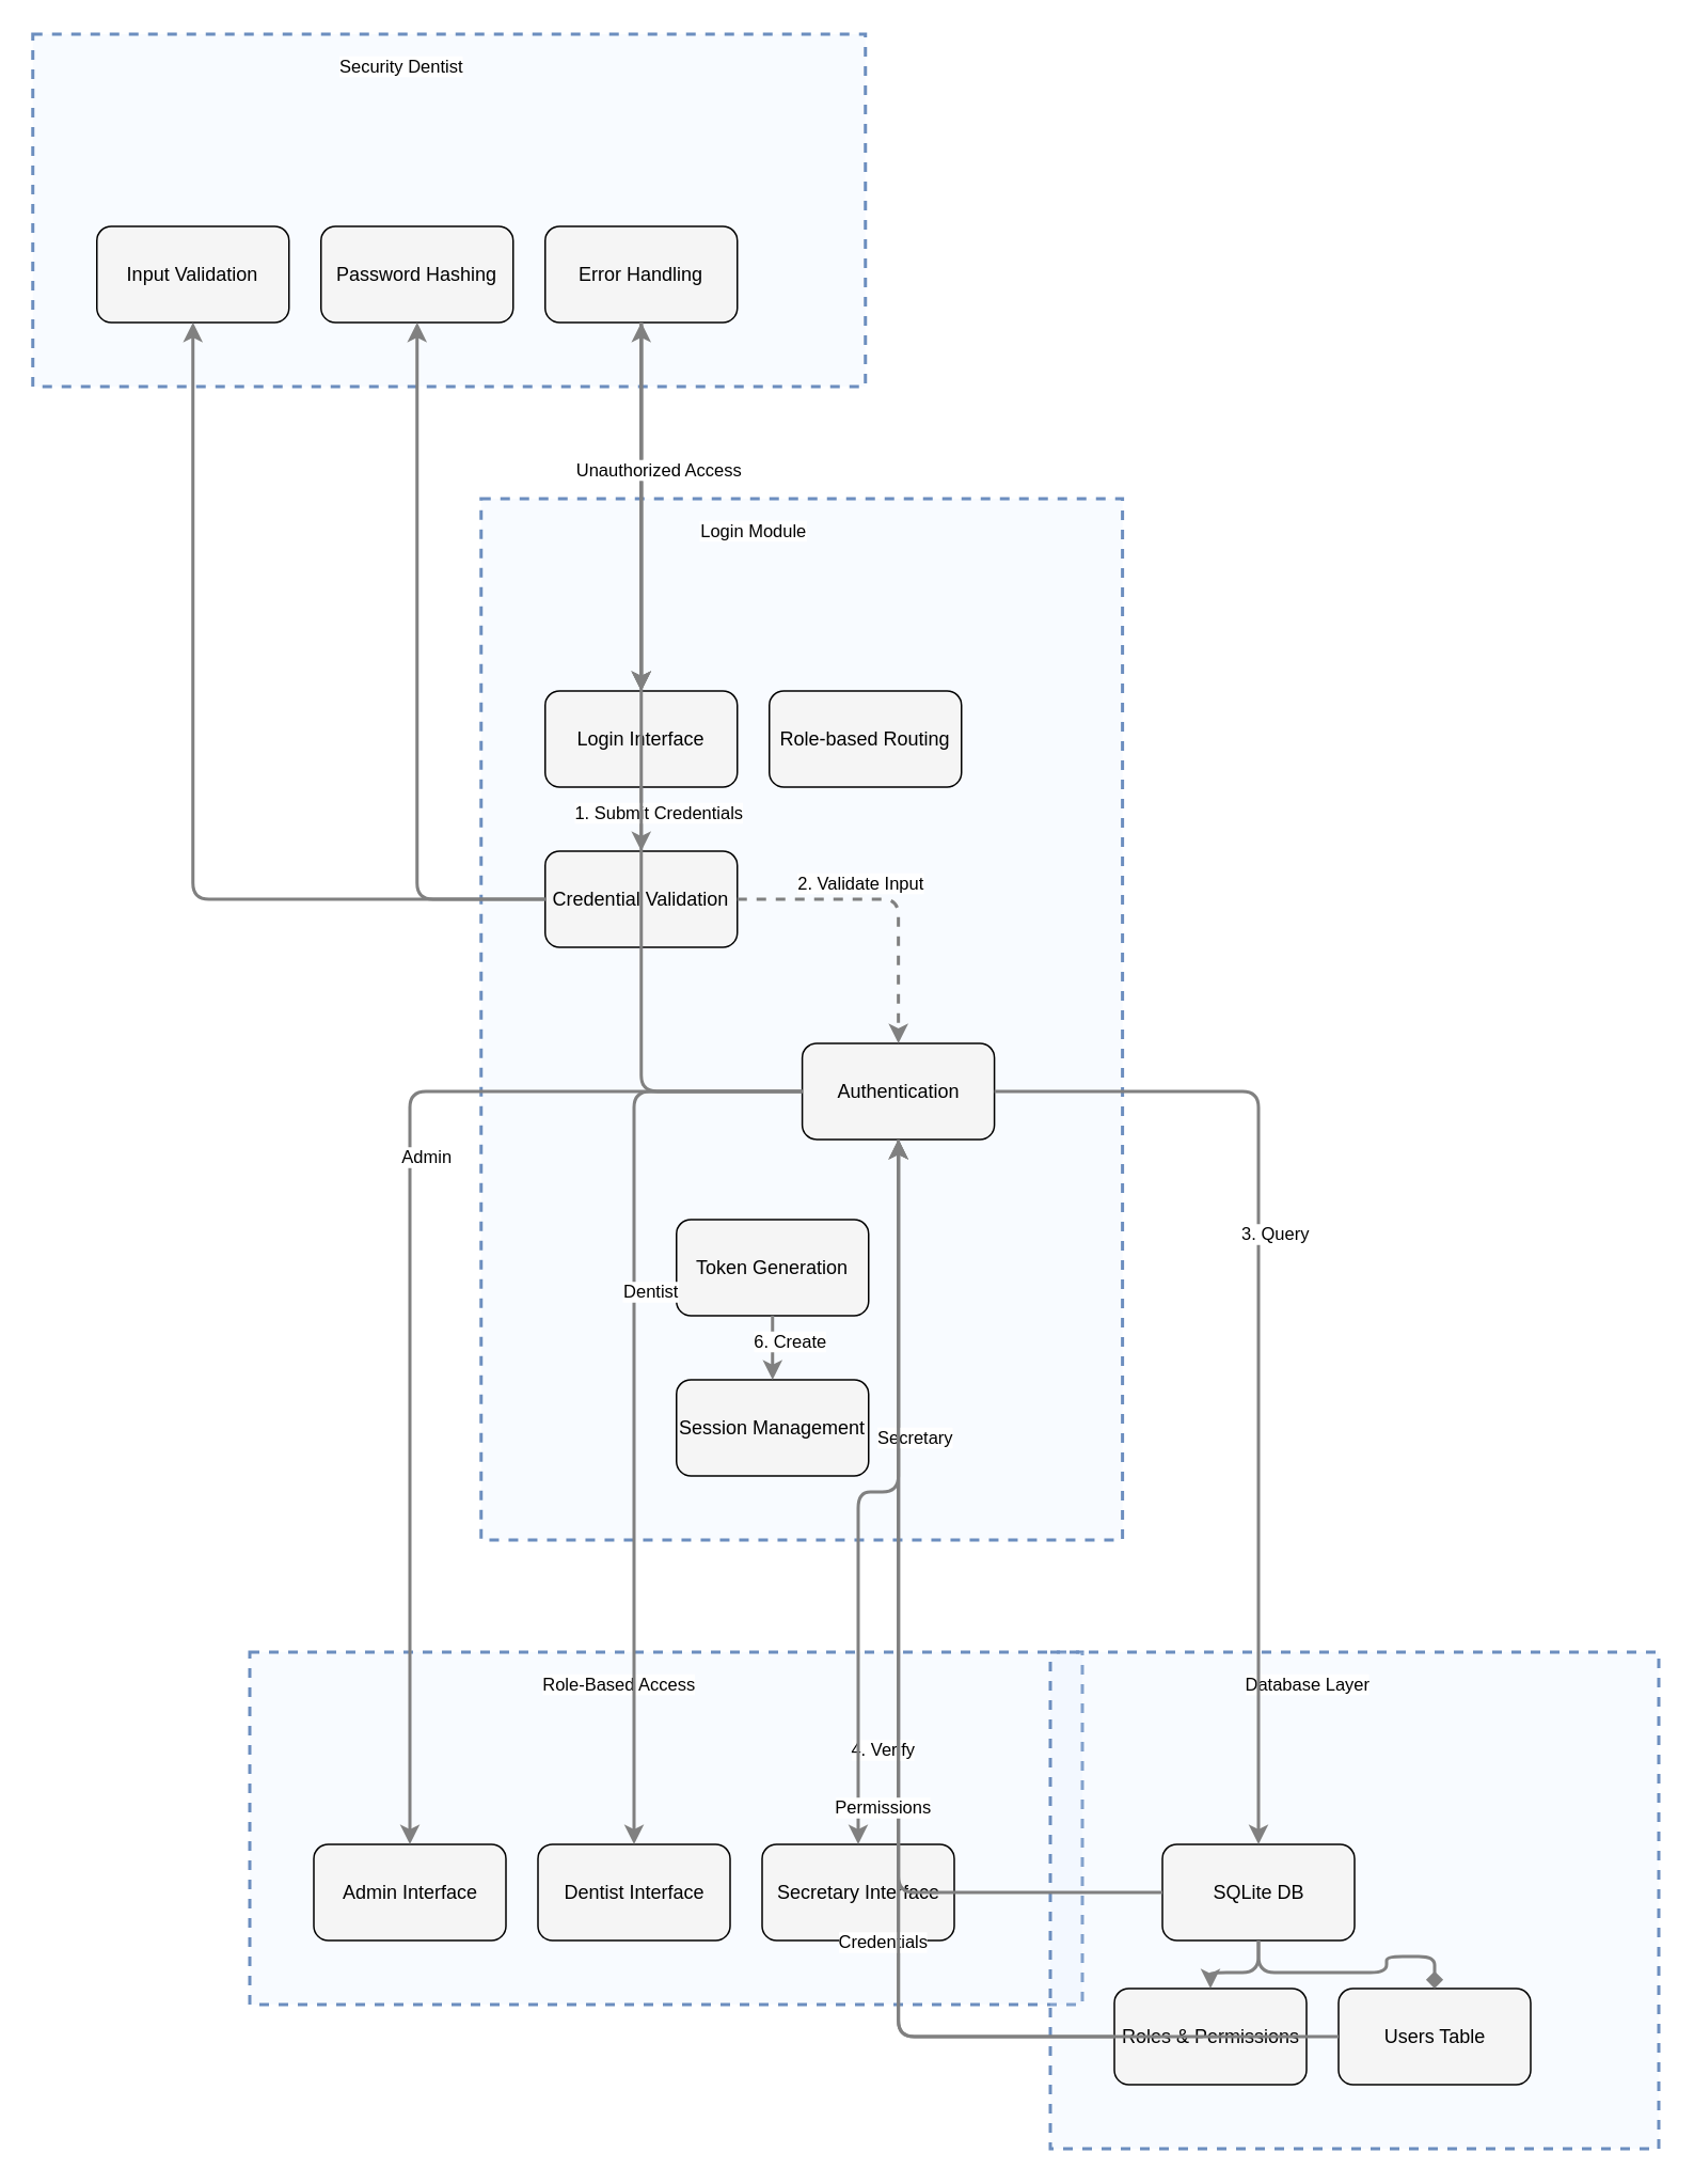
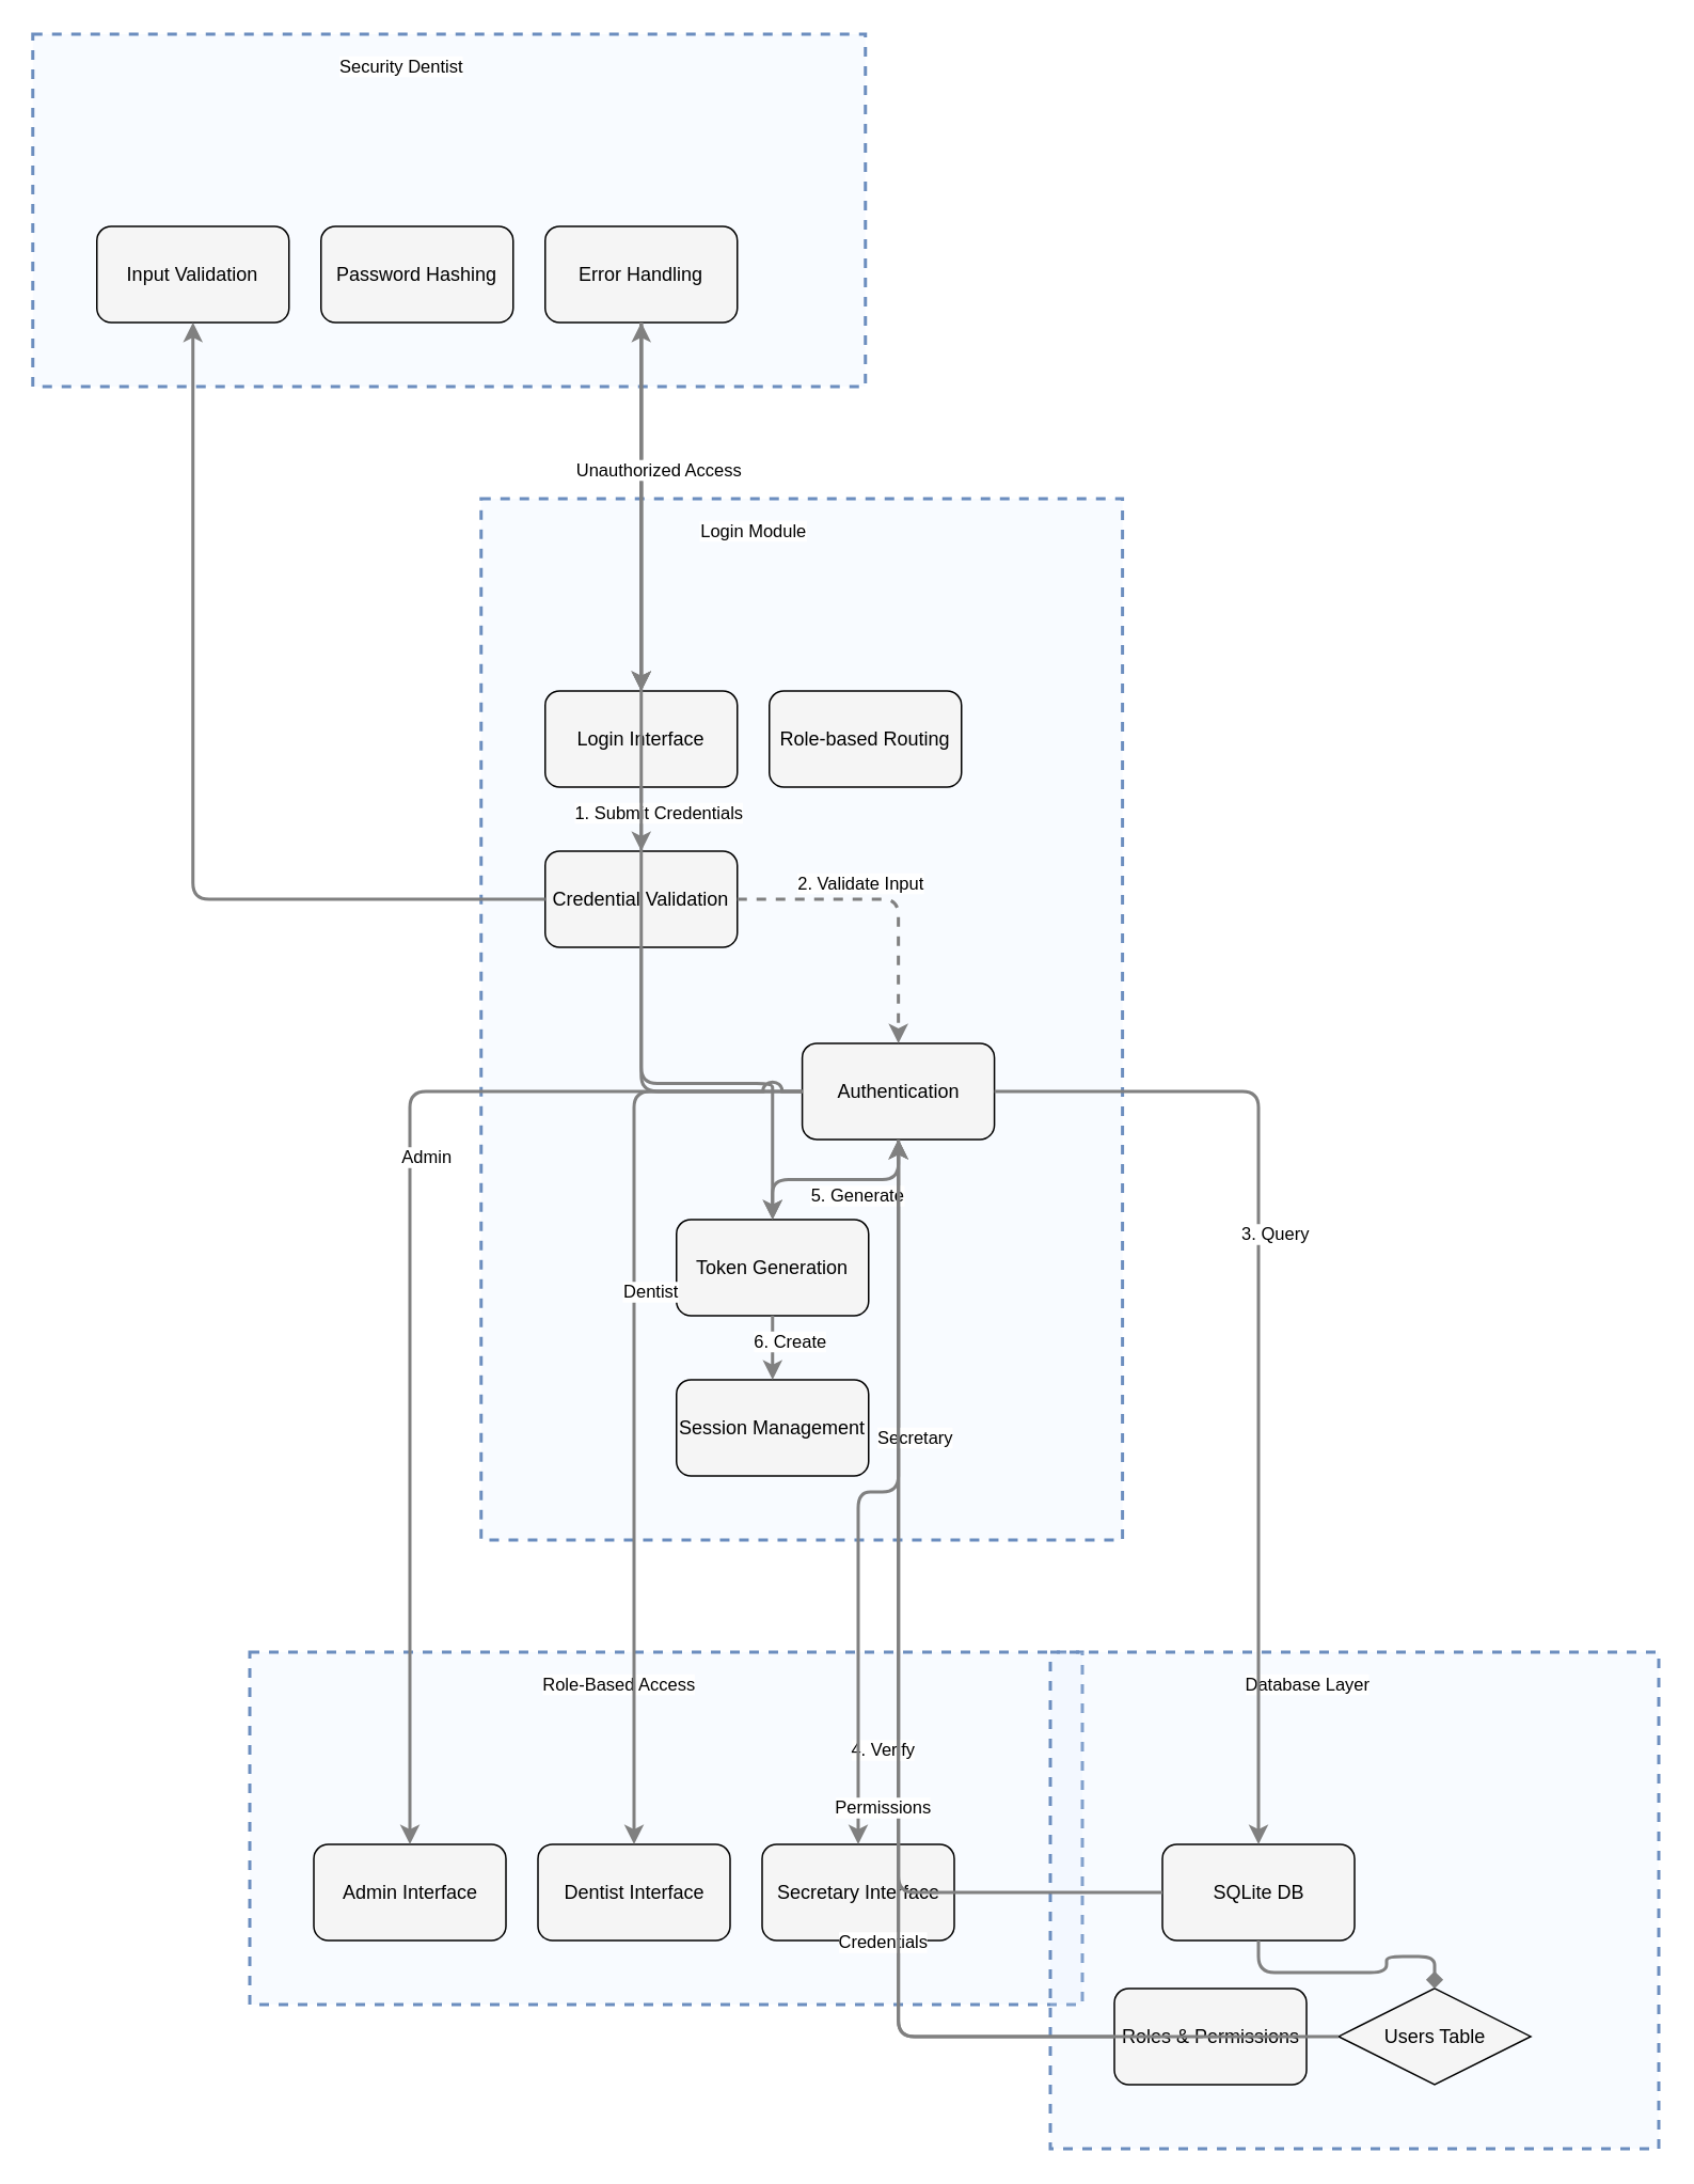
- <mxCell id="45" style="edgeStyle=orthogonalEdgeStyle;rounded=1;orthogonalLoop=1;jettySize=auto;html=1;strokeColor=#808080;strokeWidth=2;jumpStyle=arc;jumpSize=10;spacing=15;labelBackgroundColor=white;labelBorderColor=none" edge="1" parent="1" source="11" target="22"><mxGeometry relative="1" as="geometry" /></mxCell>
+ <mxCell id="45" style="edgeStyle=orthogonalEdgeStyle;rounded=1;orthogonalLoop=1;jettySize=auto;html=1;strokeColor=#808080;strokeWidth=2;jumpStyle=arc;jumpSize=10;spacing=15;labelBackgroundColor=white;labelBorderColor=none;" edge="1" parent="1" source="11" target="14"><mxGeometry relative="1" as="geometry" /></mxCell>
+ <mxCell id="33" style="edgeStyle=orthogonalEdgeStyle;rounded=1;orthogonalLoop=1;jettySize=auto;html=1;strokeColor=#808080;strokeWidth=2;jumpStyle=arc;jumpSize=10;spacing=15;labelBackgroundColor=white;labelBorderColor=none" edge="1" parent="1" source="12" target="14"><mxGeometry relative="1" as="geometry" /></mxCell>
+ <mxCell id="34" value="5. Generate" style="edgeLabel;html=1;align=center;verticalAlign=middle;resizable=0;points=[];" vertex="1" connectable="0" parent="33"><mxGeometry x="-0.2" y="10" relative="1" as="geometry"><mxPoint as="offset" /></mxGeometry></mxCell>
- <mxCell id="38" style="edgeStyle=orthogonalEdgeStyle;rounded=1;orthogonalLoop=1;jettySize=auto;html=1;strokeColor=#808080;strokeWidth=2;jumpStyle=arc;jumpSize=10;spacing=15;labelBackgroundColor=white;labelBorderColor=none" edge="1" parent="1" source="16" target="18"><mxGeometry relative="1" as="geometry" /></mxCell>
- <mxCell id="17" value="Users Table" style="rounded=1;whiteSpace=wrap;html=1;fillColor=#f5f5f5" vertex="1" parent="6"><mxGeometry x="180" y="210" width="120" height="60" as="geometry" /></mxCell>
+ <mxCell id="17" value="Users Table" style="rhombus;whiteSpace=wrap;html=1;fillColor=#f5f5f5;" vertex="1" parent="6"><mxGeometry x="180" y="210" width="120" height="60" as="geometry" /></mxCell>
